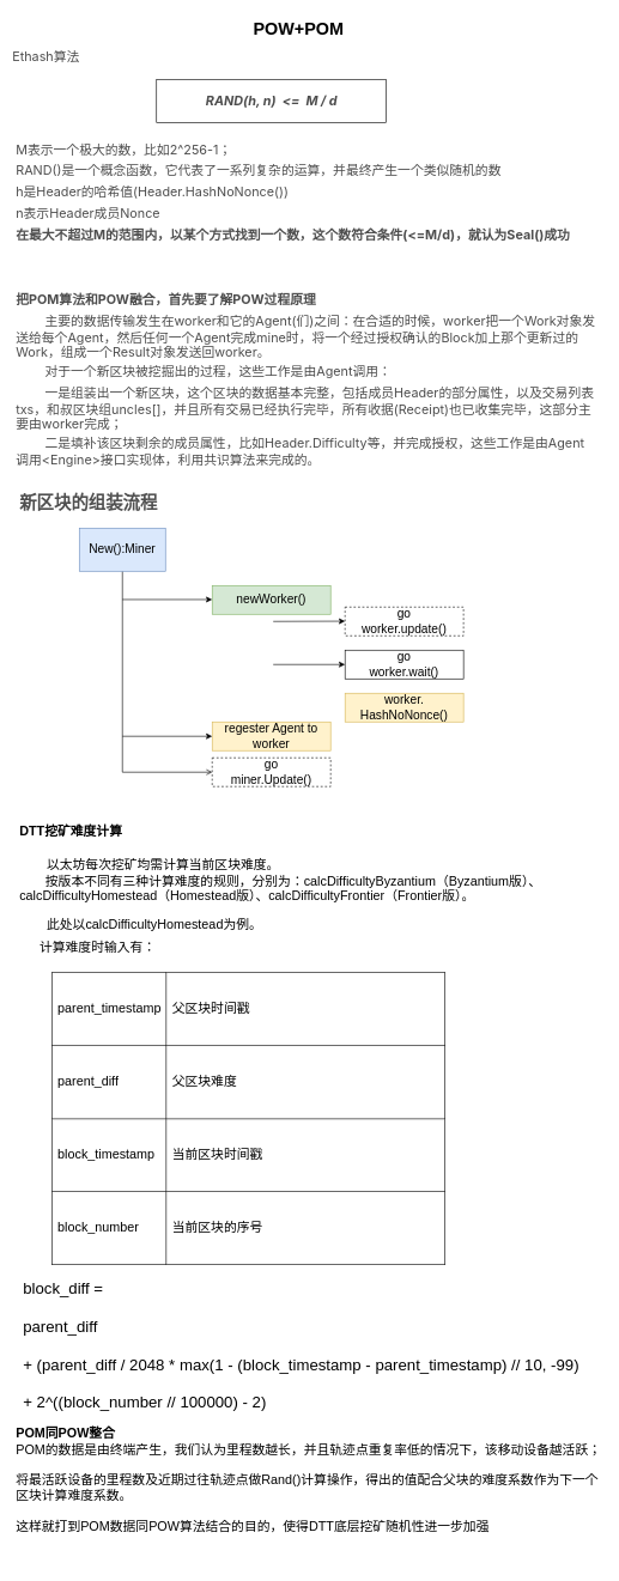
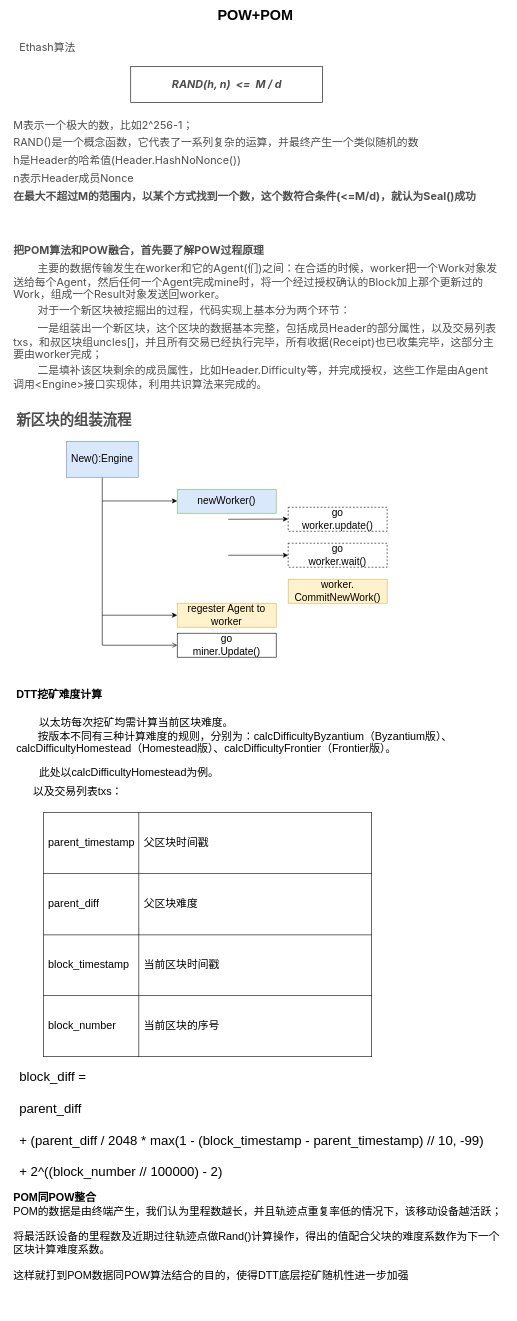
- <mxCell id="2" value="POW+POM" style="text;strokeColor=none;fillColor=none;html=1;fontSize=24;fontStyle=1;verticalAlign=middle;align=center;" parent="1" vertex="1"><mxGeometry x="150" y="20" width="530" height="40" as="geometry" /></mxCell>
+ <mxCell id="2" value="POW+POM" style="text;strokeColor=none;fillColor=none;html=1;fontSize=24;fontStyle=1;verticalAlign=middle;align=center;" parent="1" vertex="1"><mxGeometry x="160" y="5" width="530" height="40" as="geometry" /></mxCell>
- <mxCell id="10" value="&lt;span style=&quot;color: rgb(77, 77, 77); font-family: &amp;quot;microsoft yahei&amp;quot;, &amp;quot;sf pro display&amp;quot;, roboto, noto, arial, &amp;quot;pingfang sc&amp;quot;, sans-serif; font-size: 18px; font-style: normal; font-weight: 400; letter-spacing: normal; text-indent: 0px; text-transform: none; word-spacing: 0px; background-color: rgb(255, 255, 255); display: inline; float: none;&quot;&gt;Ethash算法&lt;/span&gt;" style="text;whiteSpace=wrap;html=1;" parent="1" vertex="1"><mxGeometry x="15" y="60" width="120" height="30" as="geometry" /></mxCell>
+ <mxCell id="10" value="&lt;span style=&quot;color: rgb(77, 77, 77); font-family: &amp;quot;microsoft yahei&amp;quot;, &amp;quot;sf pro display&amp;quot;, roboto, noto, arial, &amp;quot;pingfang sc&amp;quot;, sans-serif; font-size: 18px; font-style: normal; font-weight: 400; letter-spacing: normal; text-indent: 0px; text-transform: none; word-spacing: 0px; background-color: rgb(255, 255, 255); display: inline; float: none;&quot;&gt;Ethash算法&lt;/span&gt;" style="text;whiteSpace=wrap;html=1;" parent="1" vertex="1"><mxGeometry x="30" y="60" width="120" height="30" as="geometry" /></mxCell>
- <mxCell id="26" value="&lt;span style=&quot;color: rgb(77 , 77 , 77) ; font-family: &amp;#34;microsoft yahei&amp;#34; , &amp;#34;sf pro display&amp;#34; , &amp;#34;roboto&amp;#34; , &amp;#34;noto&amp;#34; , &amp;#34;arial&amp;#34; , &amp;#34;pingfang sc&amp;#34; , sans-serif ; font-size: 18px ; font-style: normal ; font-weight: 400 ; letter-spacing: normal ; text-indent: 0px ; text-transform: none ; word-spacing: 0px ; background-color: rgb(255 , 255 , 255) ; display: inline ; float: none&quot;&gt;&amp;nbsp; &amp;nbsp; &amp;nbsp; &amp;nbsp; 对于一个新区块被挖掘出的过程，这些工作是由Agent调用：&lt;/span&gt;" style="text;whiteSpace=wrap;html=1;" vertex="1" parent="1"><mxGeometry x="20" y="500" width="600" height="40" as="geometry" /></mxCell>
+ <mxCell id="26" value="&lt;span style=&quot;color: rgb(77 , 77 , 77) ; font-family: &amp;#34;microsoft yahei&amp;#34; , &amp;#34;sf pro display&amp;#34; , &amp;#34;roboto&amp;#34; , &amp;#34;noto&amp;#34; , &amp;#34;arial&amp;#34; , &amp;#34;pingfang sc&amp;#34; , sans-serif ; font-size: 18px ; font-style: normal ; font-weight: 400 ; letter-spacing: normal ; text-indent: 0px ; text-transform: none ; word-spacing: 0px ; background-color: rgb(255 , 255 , 255) ; display: inline ; float: none&quot;&gt;&amp;nbsp; &amp;nbsp; &amp;nbsp; &amp;nbsp; 对于一个新区块被挖掘出的过程，代码实现上基本分为两个环节：&lt;/span&gt;" style="text;whiteSpace=wrap;html=1;" vertex="1" parent="1"><mxGeometry x="20" y="500" width="600" height="40" as="geometry" /></mxCell>
- <mxCell id="12" value="&lt;font style=&quot;font-size: 17px&quot;&gt;New():Miner&lt;/font&gt;" style="rounded=0;whiteSpace=wrap;html=1;fillColor=#dae8fc;strokeColor=#6c8ebf;" vertex="1" parent="1"><mxGeometry x="110" y="735" width="120" height="60" as="geometry" /></mxCell>
+ <mxCell id="12" value="&lt;font style=&quot;font-size: 17px&quot;&gt;New():Engine&lt;/font&gt;" style="rounded=0;whiteSpace=wrap;html=1;fillColor=#dae8fc;strokeColor=#6c8ebf;" vertex="1" parent="1"><mxGeometry x="110" y="735" width="120" height="60" as="geometry" /></mxCell>
- <mxCell id="13" value="&lt;font style=&quot;font-size: 17px&quot;&gt;newWorker()&lt;/font&gt;" style="rounded=0;whiteSpace=wrap;html=1;fillColor=#d5e8d4;strokeColor=#82b366;" vertex="1" parent="1"><mxGeometry x="295" y="815" width="165" height="40" as="geometry" /></mxCell>
+ <mxCell id="13" value="&lt;font style=&quot;font-size: 17px&quot;&gt;newWorker()&lt;/font&gt;" style="rounded=0;whiteSpace=wrap;html=1;fillColor=#dae8fc;strokeColor=#82b366;" vertex="1" parent="1"><mxGeometry x="295" y="815" width="165" height="40" as="geometry" /></mxCell>
- <mxCell id="20" value="&lt;font style=&quot;font-size: 17px&quot;&gt;go&lt;br&gt;worker.wait()&lt;br&gt;&lt;/font&gt;" style="rounded=0;whiteSpace=wrap;html=1;dashed=0;" vertex="1" parent="1"><mxGeometry x="480" y="905" width="165" height="40" as="geometry" /></mxCell>
+ <mxCell id="20" value="&lt;font style=&quot;font-size: 17px&quot;&gt;go&lt;br&gt;worker.wait()&lt;br&gt;&lt;/font&gt;" style="rounded=0;whiteSpace=wrap;html=1;dashed=1;" vertex="1" parent="1"><mxGeometry x="480" y="905" width="165" height="40" as="geometry" /></mxCell>
- <mxCell id="21" value="&lt;font style=&quot;font-size: 17px&quot;&gt;worker.&lt;br&gt;HashNoNonce()&lt;br&gt;&lt;/font&gt;" style="rounded=0;whiteSpace=wrap;html=1;fillColor=#fff2cc;strokeColor=#d6b656;" vertex="1" parent="1"><mxGeometry x="480" y="965" width="165" height="40" as="geometry" /></mxCell>
+ <mxCell id="21" value="&lt;font style=&quot;font-size: 17px&quot;&gt;worker.&lt;br&gt;CommitNewWork()&lt;br&gt;&lt;/font&gt;" style="rounded=0;whiteSpace=wrap;html=1;fillColor=#fff2cc;strokeColor=#d6b656;" vertex="1" parent="1"><mxGeometry x="480" y="965" width="165" height="40" as="geometry" /></mxCell>
- <mxCell id="17" value="&lt;font style=&quot;font-size: 17px&quot;&gt;go&lt;br&gt;miner.Update()&lt;br&gt;&lt;/font&gt;" style="rounded=0;whiteSpace=wrap;html=1;dashed=1;" vertex="1" parent="1"><mxGeometry x="295" y="1055" width="165" height="40" as="geometry" /></mxCell>
+ <mxCell id="17" value="&lt;font style=&quot;font-size: 17px&quot;&gt;go&lt;br&gt;miner.Update()&lt;br&gt;&lt;/font&gt;" style="rounded=0;whiteSpace=wrap;html=1;dashed=0;" vertex="1" parent="1"><mxGeometry x="295" y="1055" width="165" height="40" as="geometry" /></mxCell>
- <mxCell id="31" value="&lt;p class=&quot;MsoNormal&quot; style=&quot;text-indent: 21.0pt&quot;&gt;&lt;span&gt;&lt;font style=&quot;font-size: 18px&quot;&gt;计算难度时输入有：&lt;/font&gt;&lt;/span&gt;&lt;span lang=&quot;EN-US&quot;&gt;&lt;/span&gt;&lt;/p&gt;" style="text;whiteSpace=wrap;html=1;" vertex="1" parent="1"><mxGeometry x="25" y="1290" width="215" height="50" as="geometry" /></mxCell>
+ <mxCell id="31" value="&lt;p class=&quot;MsoNormal&quot; style=&quot;text-indent: 21.0pt&quot;&gt;&lt;span&gt;&lt;font style=&quot;font-size: 18px&quot;&gt;以及交易列表txs：&lt;/font&gt;&lt;/span&gt;&lt;span lang=&quot;EN-US&quot;&gt;&lt;/span&gt;&lt;/p&gt;" style="text;whiteSpace=wrap;html=1;" vertex="1" parent="1"><mxGeometry x="25" y="1290" width="215" height="50" as="geometry" /></mxCell>
